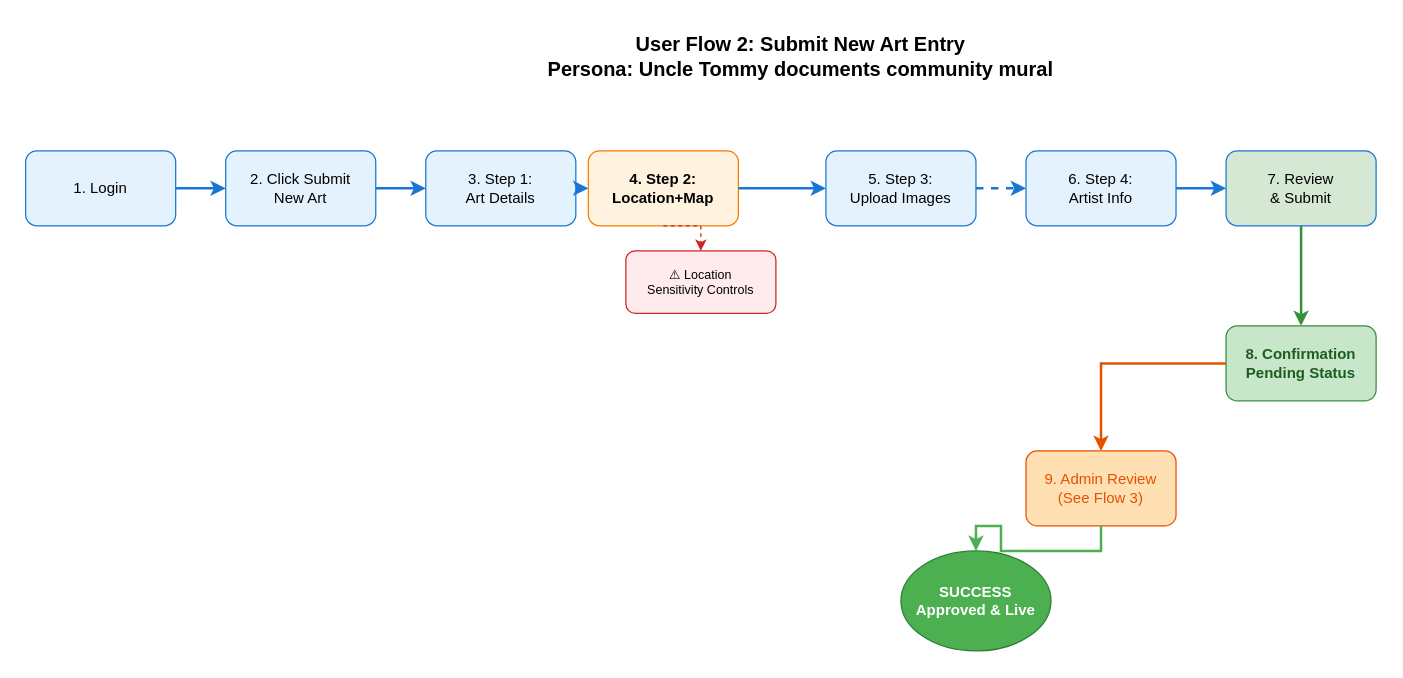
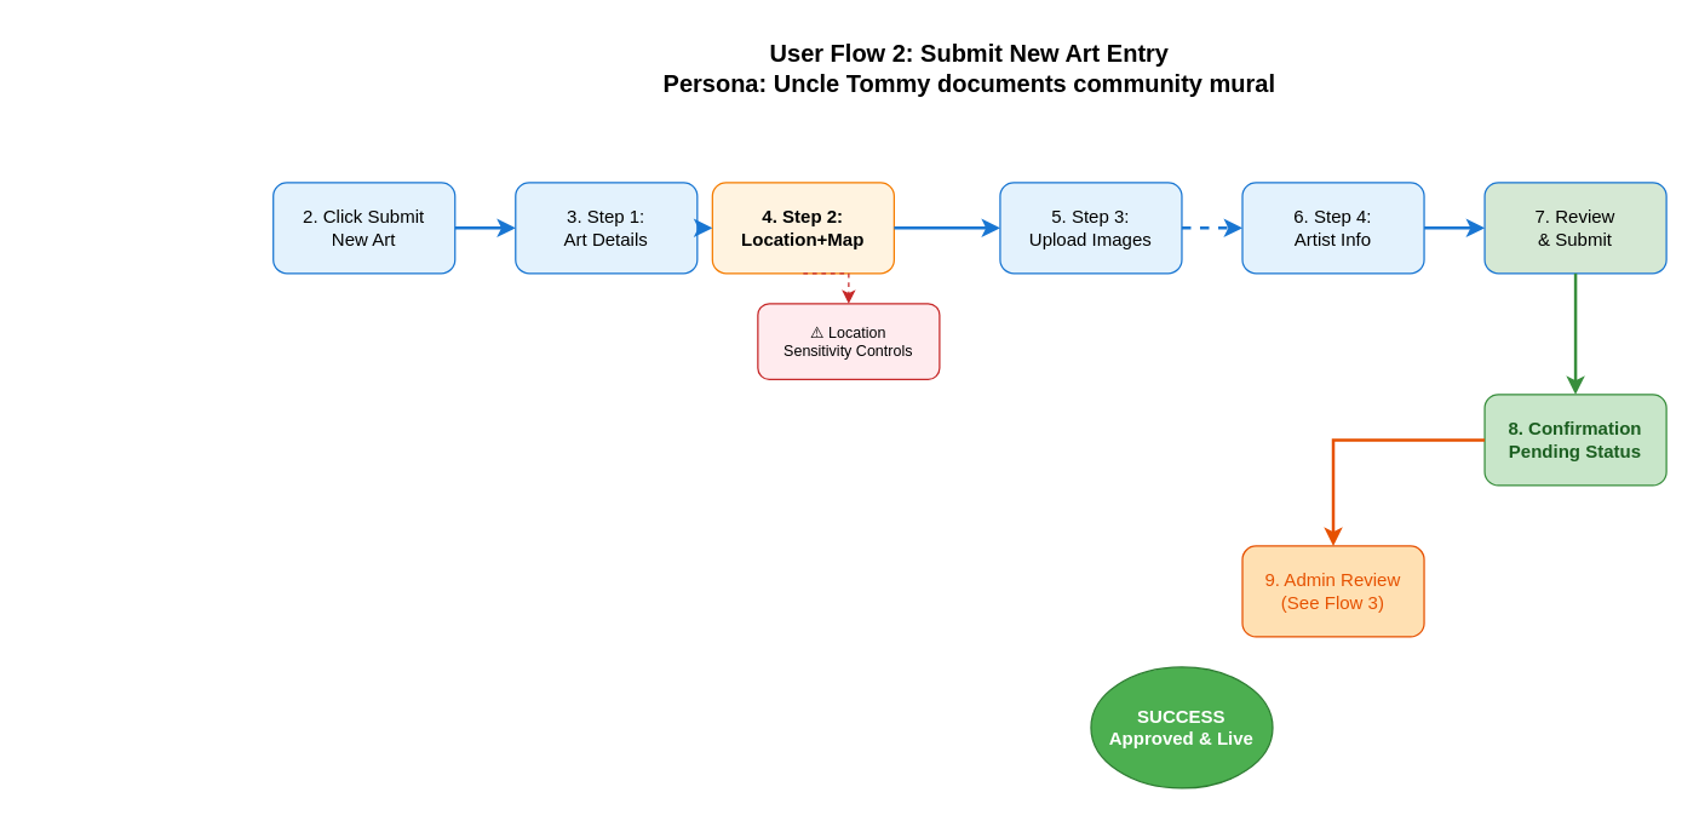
- <mxCell id="3" value="1. Login" style="rounded=1;whiteSpace=wrap;html=1;fillColor=#E3F2FD;strokeColor=#1976D2;" vertex="1" parent="1"><mxGeometry x="20" y="120" width="120" height="60" as="geometry" /></mxCell>
- <mxCell id="14" style="edgeStyle=orthogonalEdgeStyle;rounded=0;orthogonalLoop=1;jettySize=auto;html=1;exitX=1;exitY=0.5;exitDx=0;exitDy=0;entryX=0;entryY=0.5;entryDx=0;entryDy=0;strokeWidth=2;strokeColor=#1976D2;" edge="1" parent="1" source="3" target="4"><mxGeometry relative="1" as="geometry" /></mxCell>
- <mxCell id="22" style="edgeStyle=orthogonalEdgeStyle;rounded=0;orthogonalLoop=1;jettySize=auto;html=1;exitX=0.5;exitY=1;exitDx=0;exitDy=0;entryX=0.5;entryY=0;entryDx=0;entryDy=0;strokeWidth=2;strokeColor=#4CAF50;" edge="1" parent="1" source="12" target="13"><mxGeometry relative="1" as="geometry" /></mxCell>
